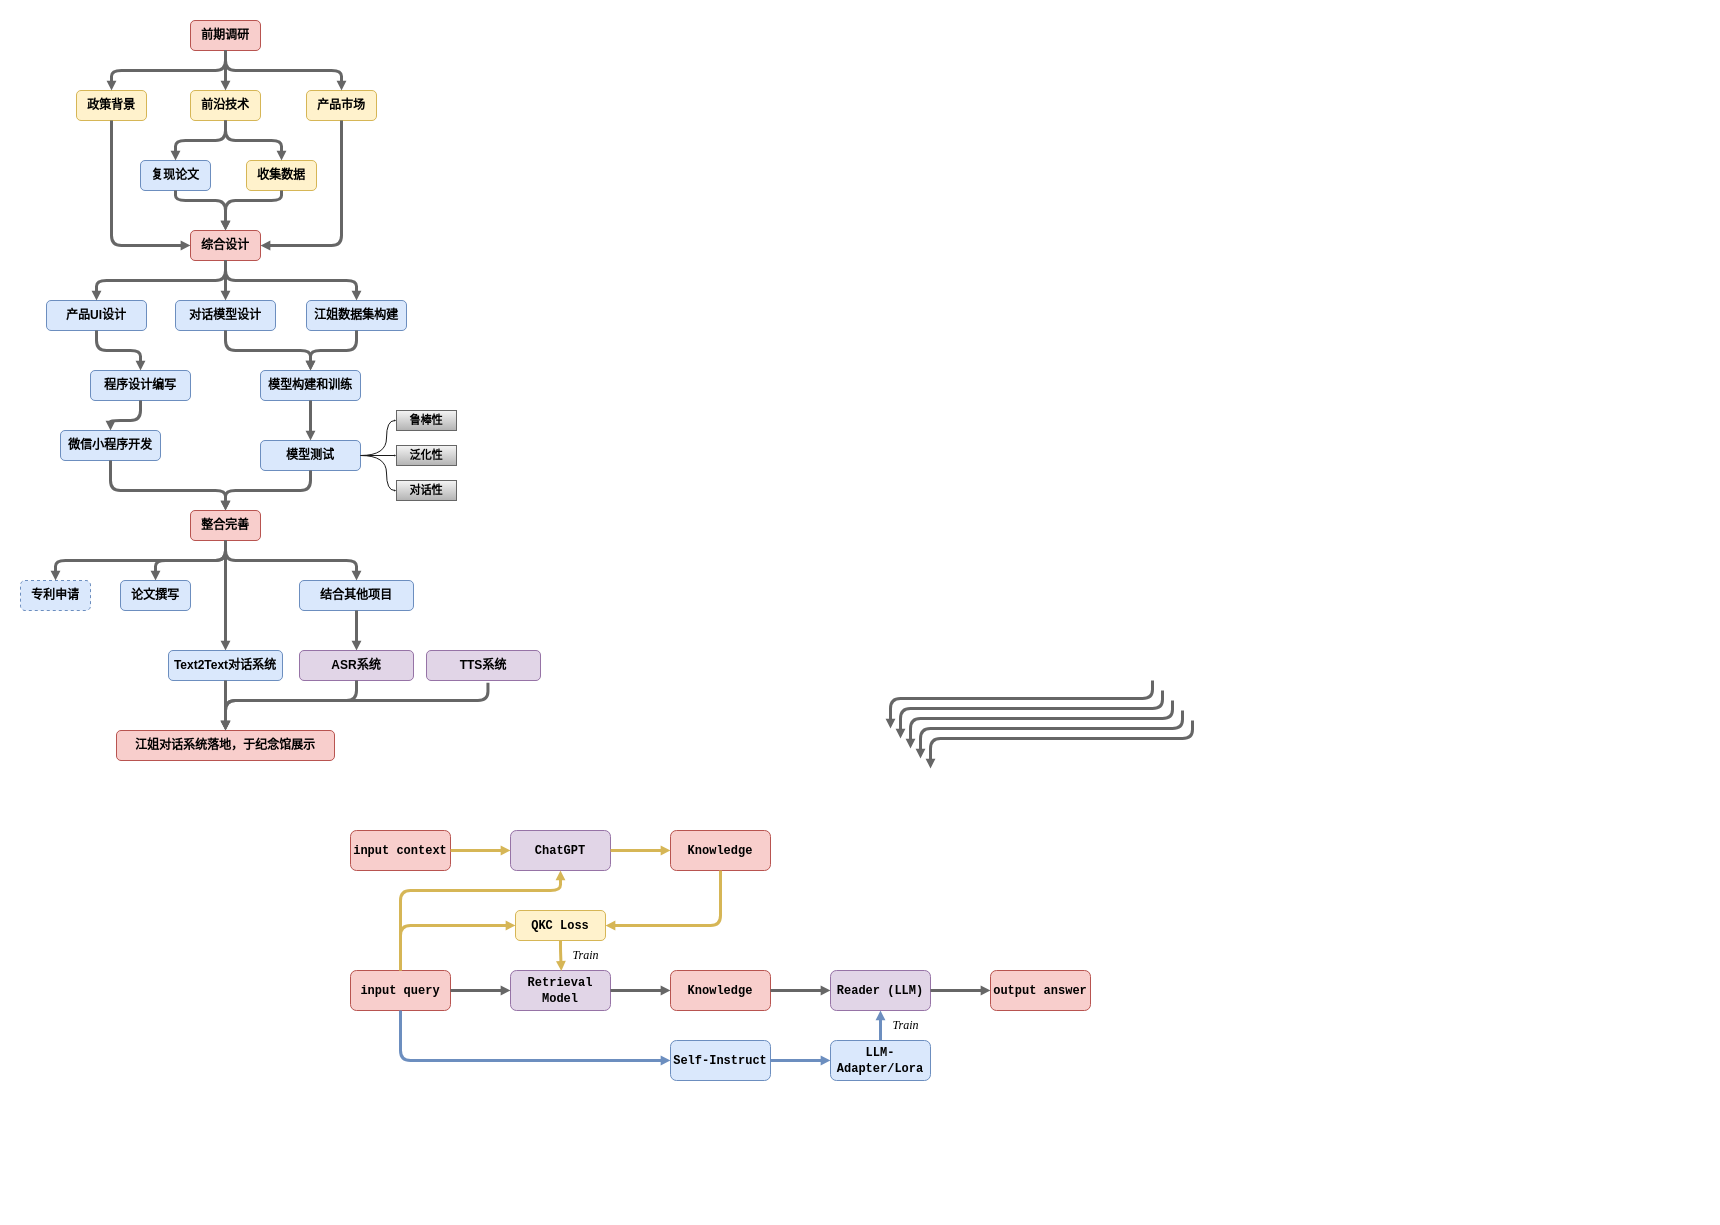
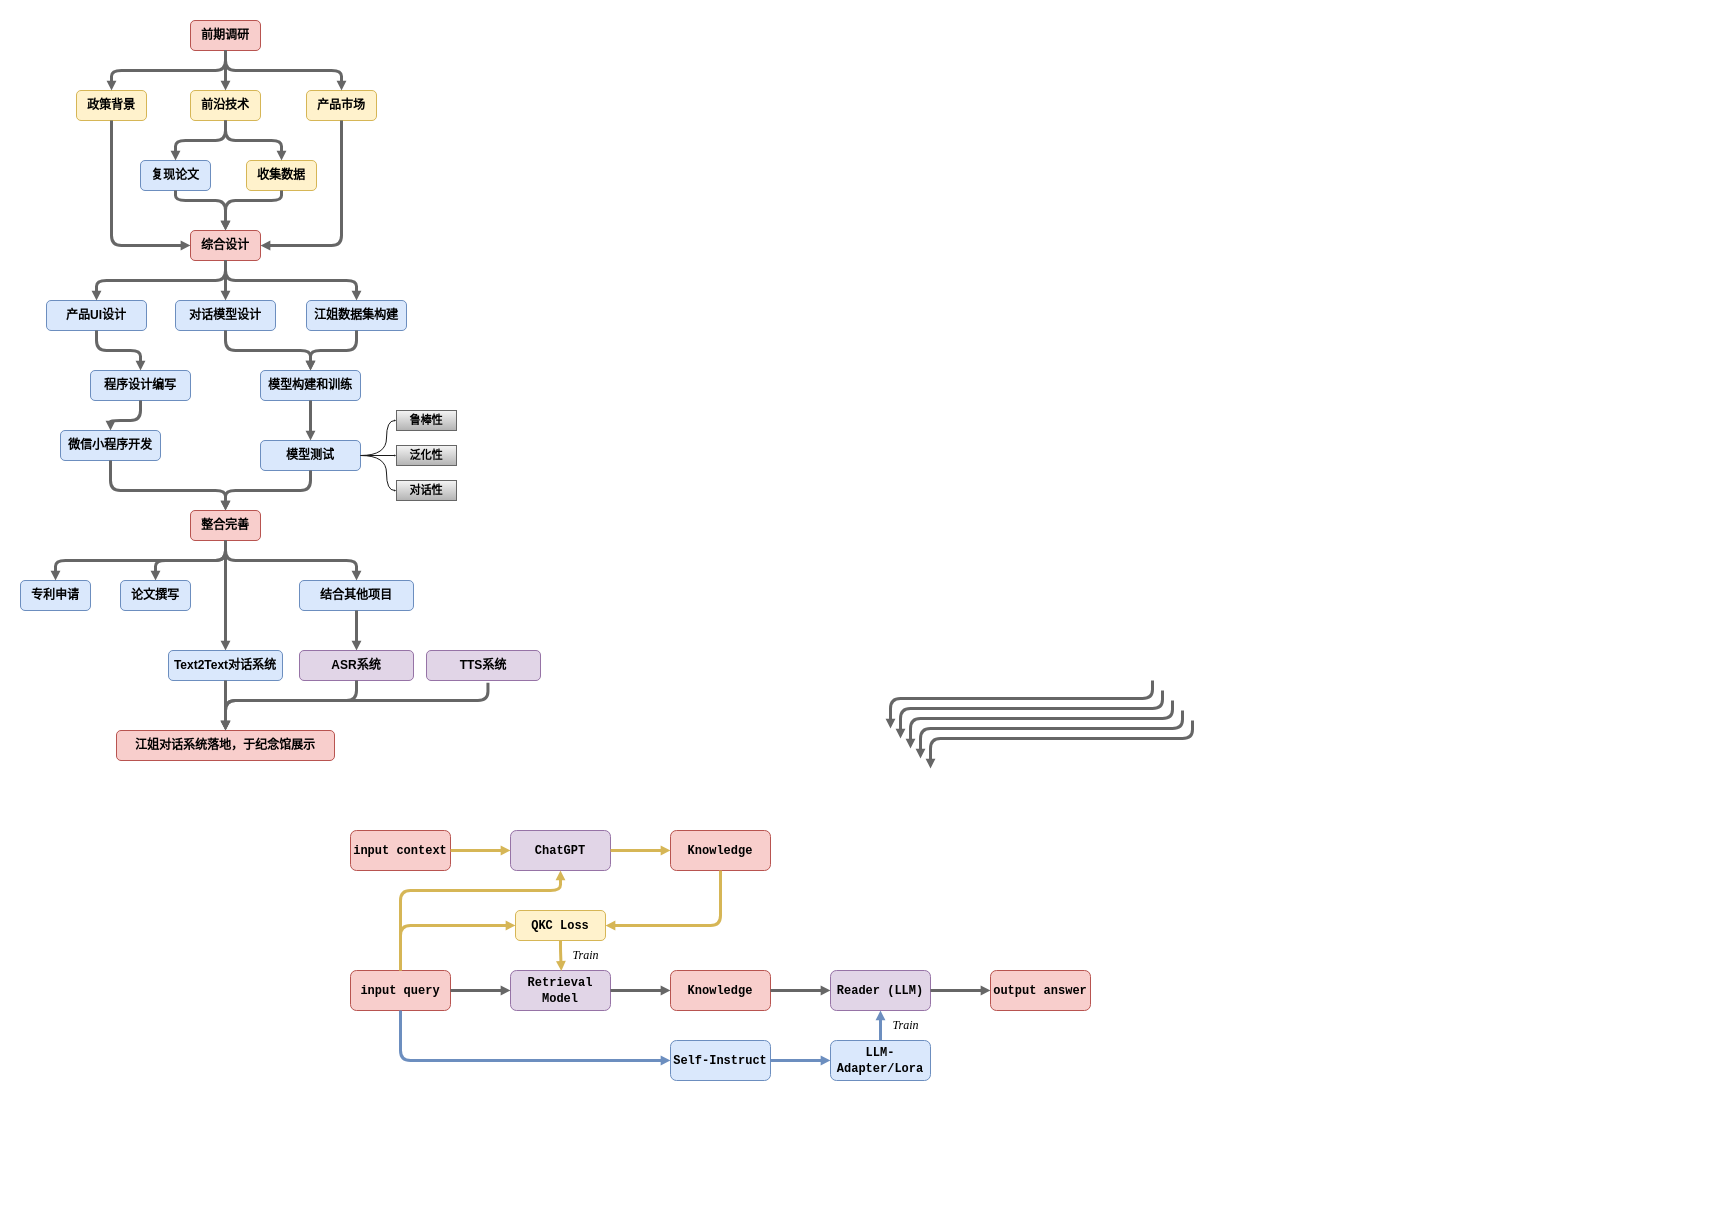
- <mxCell id="55" value="&lt;p&gt;&lt;font style=&quot;font-size: 12px;&quot;&gt;&lt;b style=&quot;&quot;&gt;专利申请&lt;/b&gt;&lt;/font&gt;&lt;/p&gt;" style="rounded=1;whiteSpace=wrap;html=1;fillColor=#dae8fc;strokeColor=#6c8ebf;dashed=1;" parent="1" vertex="1"><mxGeometry x="20" y="580" width="70" height="30" as="geometry" /></mxCell>
+ <mxCell id="55" value="&lt;p&gt;&lt;font style=&quot;font-size: 12px;&quot;&gt;&lt;b style=&quot;&quot;&gt;专利申请&lt;/b&gt;&lt;/font&gt;&lt;/p&gt;" style="rounded=1;whiteSpace=wrap;html=1;fillColor=#dae8fc;strokeColor=#6c8ebf;" parent="1" vertex="1"><mxGeometry x="20" y="580" width="70" height="30" as="geometry" /></mxCell>
